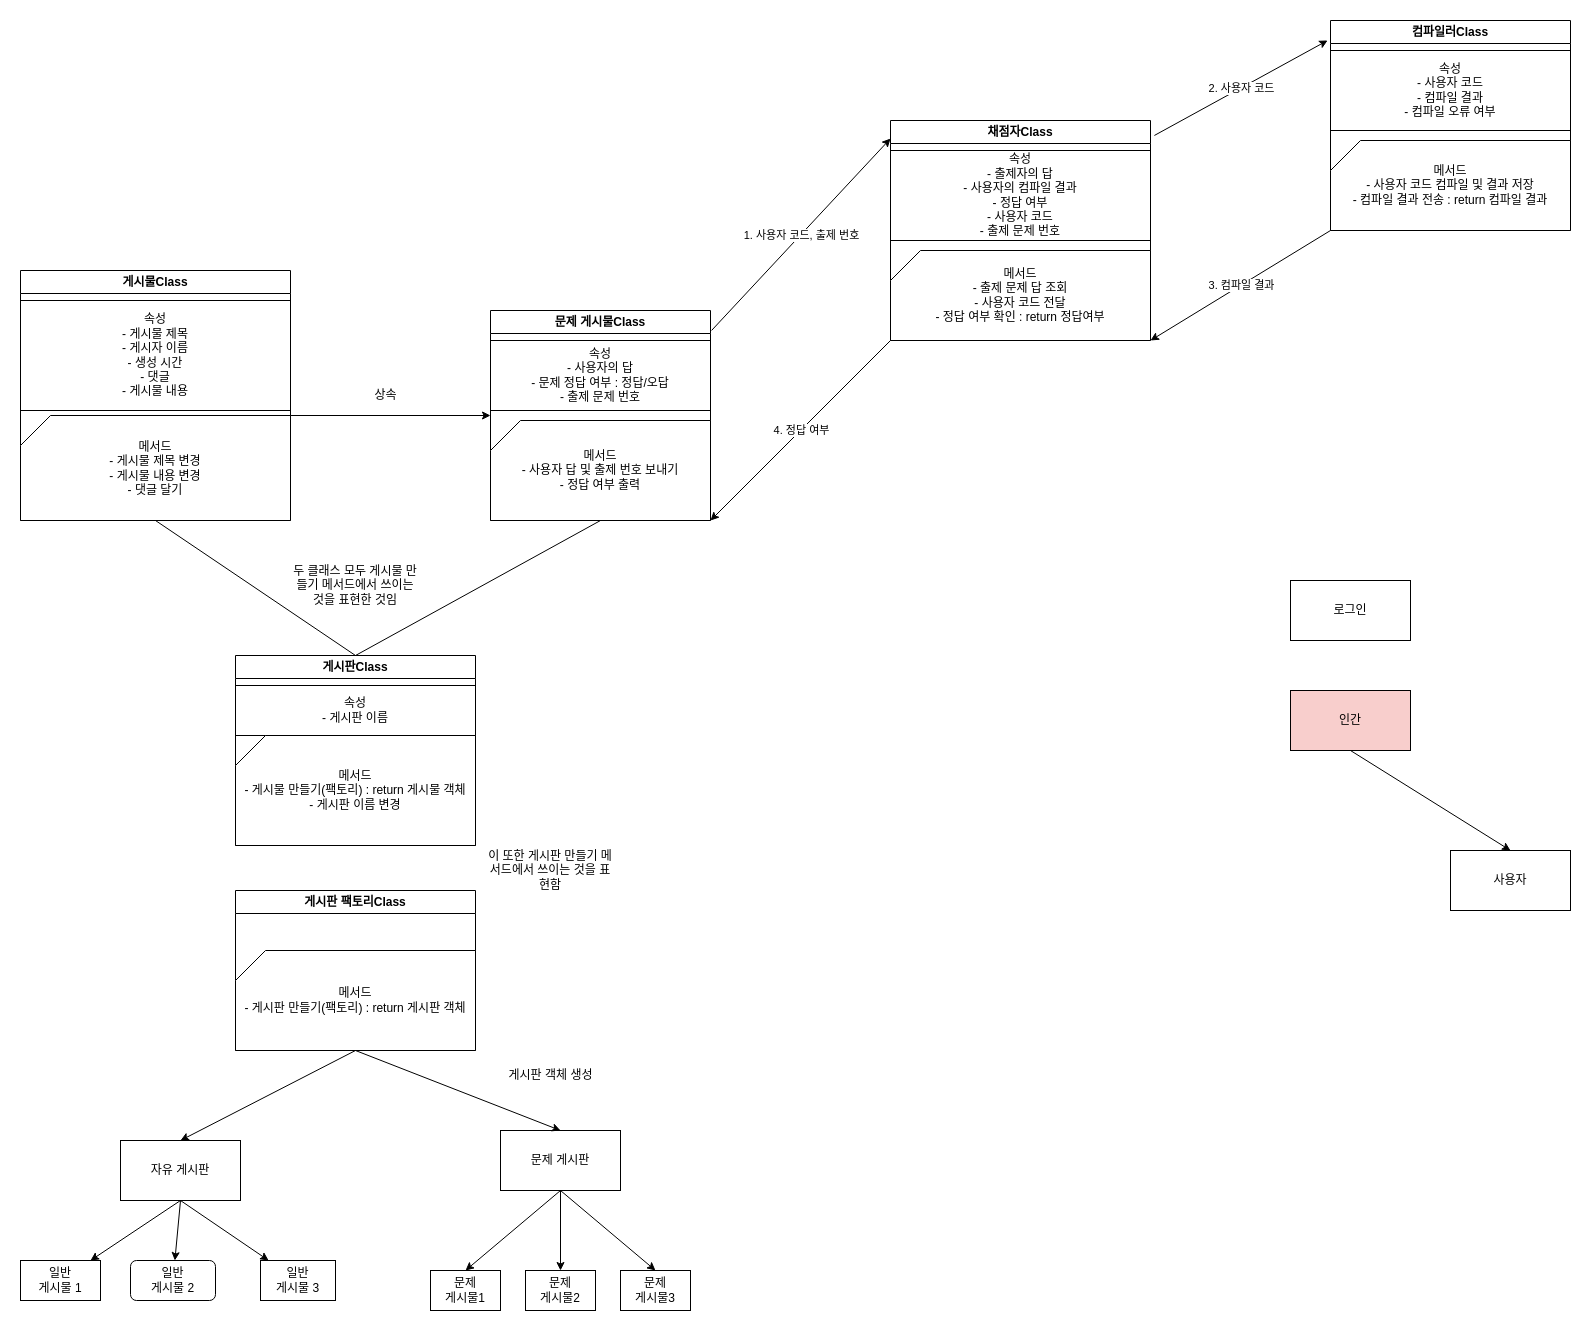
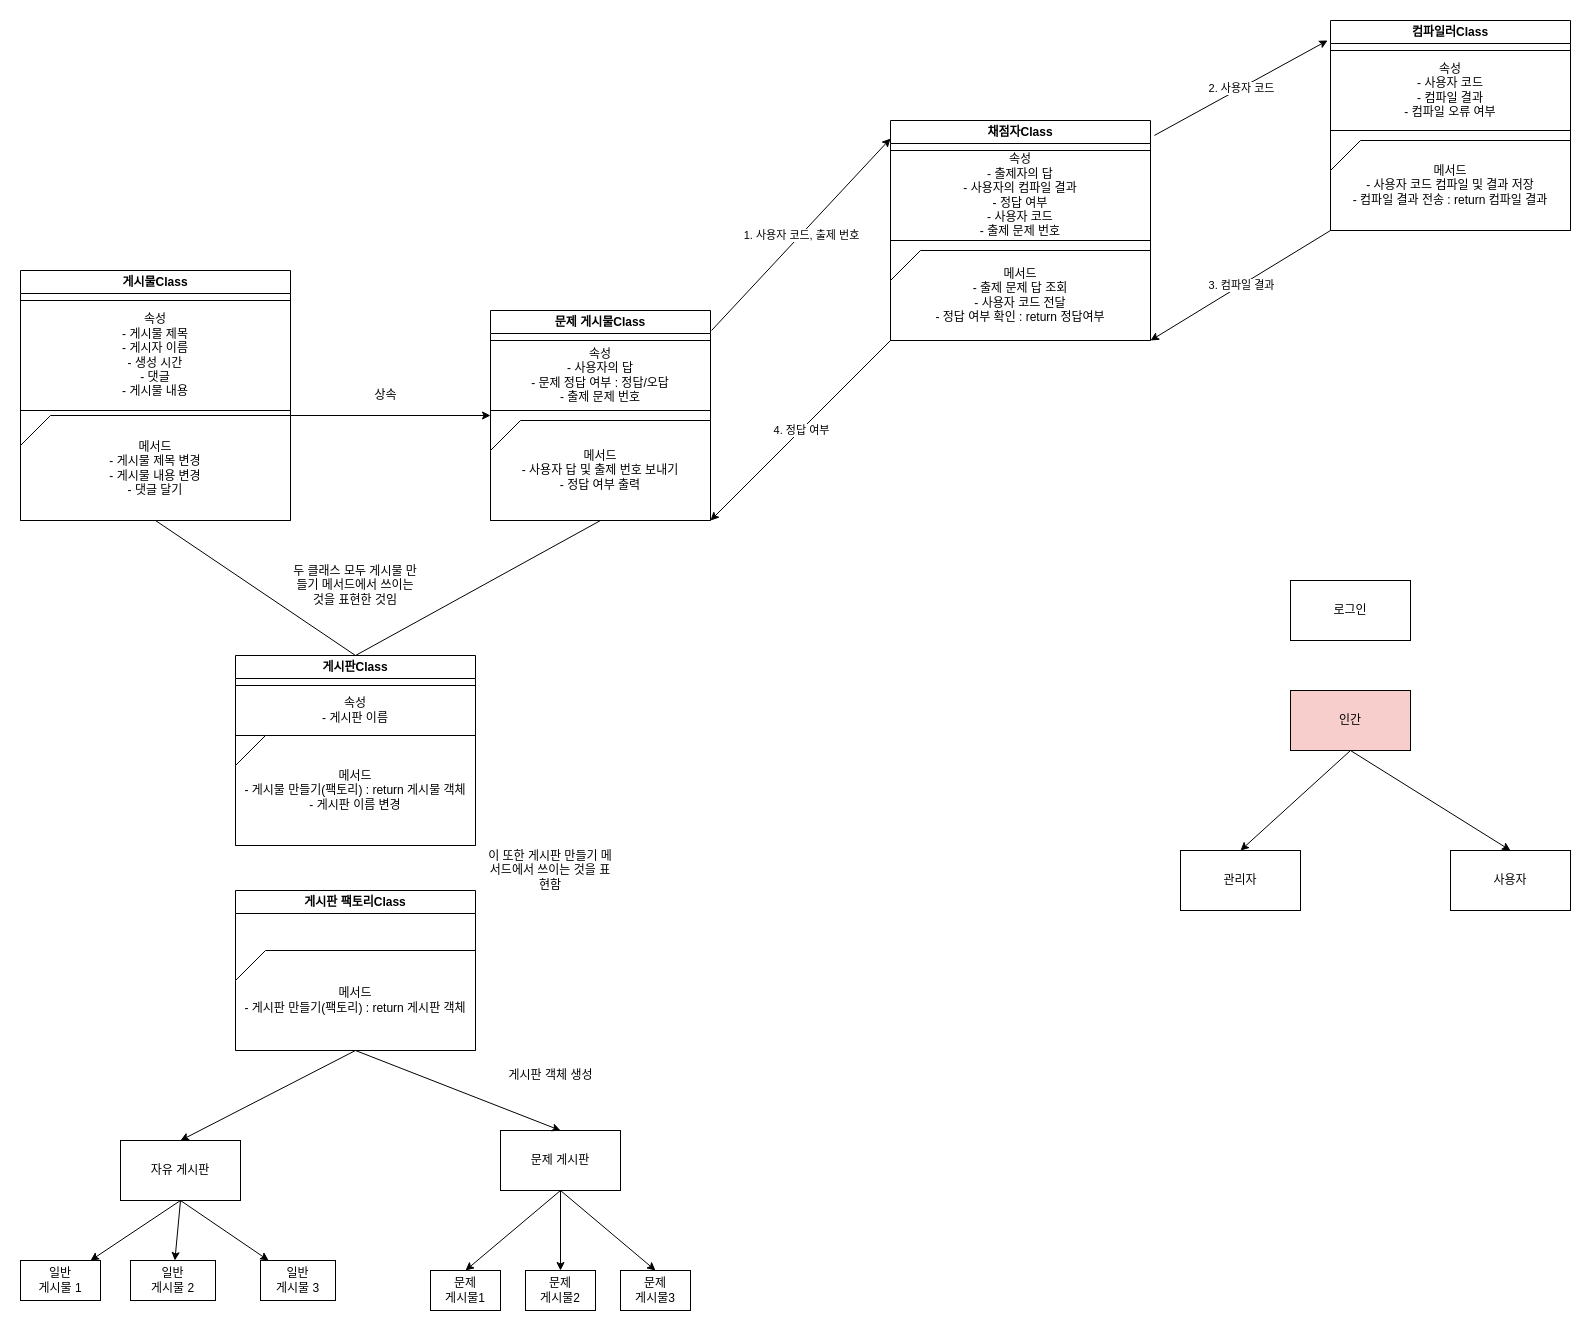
+ <mxCell id="9" value="" style="endArrow=classic;html=1;rounded=0;exitX=0.5;exitY=1;exitDx=0;exitDy=0;entryX=0.5;entryY=0;entryDx=0;entryDy=0;" edge="1" parent="1" source="7" target="2"><mxGeometry width="50" height="50" relative="1" as="geometry"><mxPoint x="1330" y="720" as="sourcePoint" /><mxPoint x="1380" y="670" as="targetPoint" /></mxGeometry></mxCell>
+ <mxCell id="2" value="관리자" style="rounded=0;whiteSpace=wrap;html=1;" vertex="1" parent="1"><mxGeometry x="1180" y="850" width="120" height="60" as="geometry" /></mxCell>
- <mxCell id="38" value="일반&lt;br&gt;게시물 2" style="whiteSpace=wrap;html=1;rounded=1;" vertex="1" parent="1"><mxGeometry x="130" y="1260" width="85" height="40" as="geometry" /></mxCell>
+ <mxCell id="38" value="일반&lt;br&gt;게시물 2" style="rounded=0;whiteSpace=wrap;html=1;" vertex="1" parent="1"><mxGeometry x="130" y="1260" width="85" height="40" as="geometry" /></mxCell>
